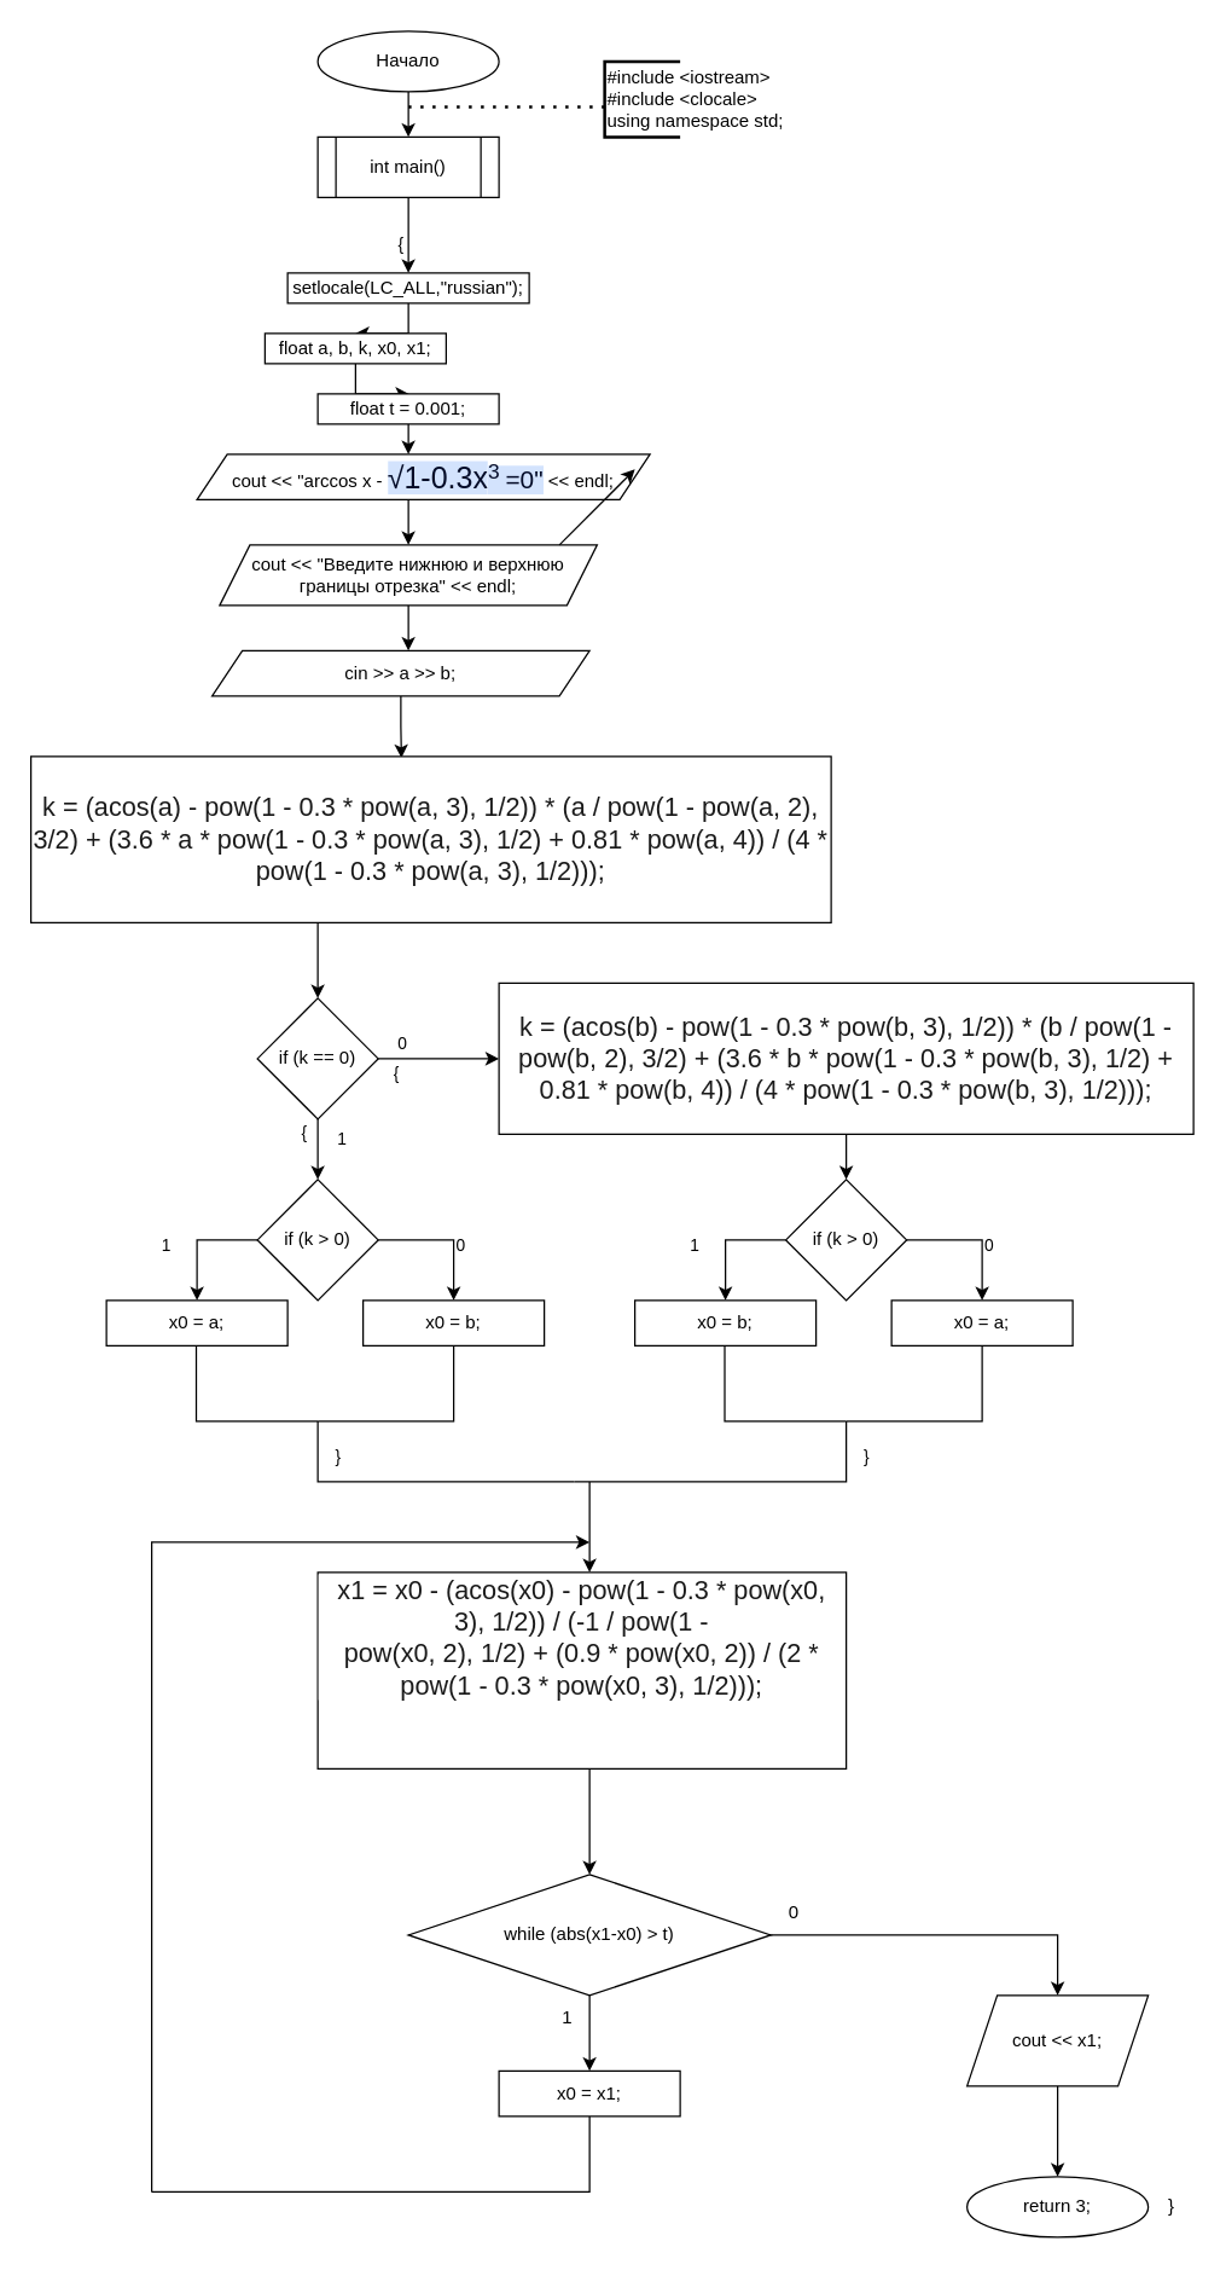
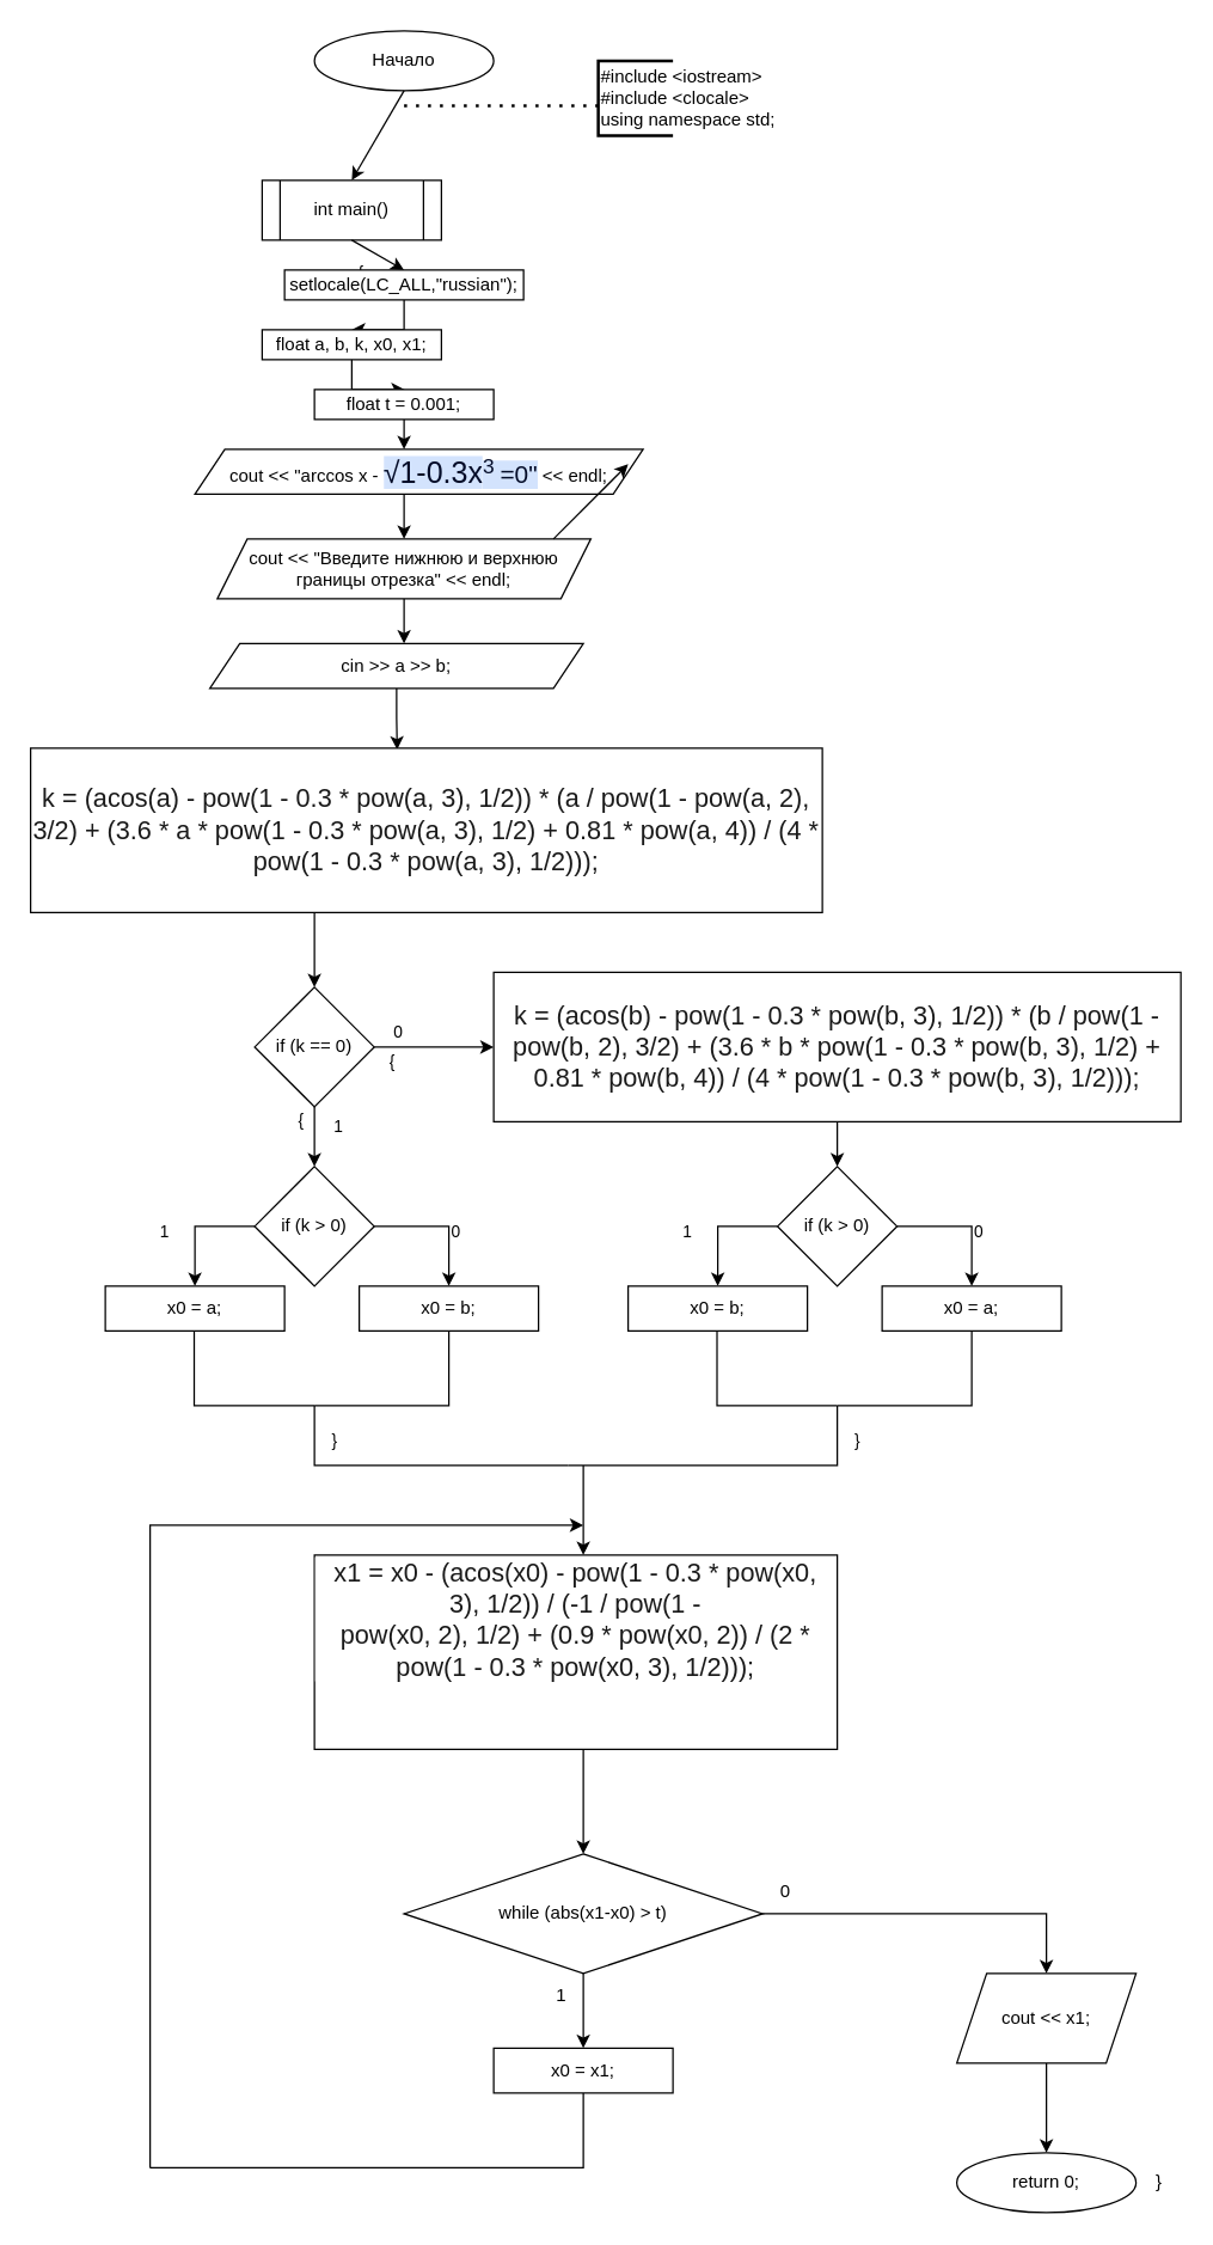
- <mxCell id="3" value="int main()" style="shape=process;whiteSpace=wrap;html=1;backgroundOutline=1;" vertex="1" parent="1"><mxGeometry x="210" y="90" width="120" height="40" as="geometry" /></mxCell>
+ <mxCell id="3" value="int main()" style="shape=process;whiteSpace=wrap;html=1;backgroundOutline=1;" vertex="1" parent="1"><mxGeometry x="175" y="120" width="120" height="40" as="geometry" /></mxCell>
- <mxCell id="65" value="return 3;" style="ellipse;whiteSpace=wrap;html=1;" vertex="1" parent="1"><mxGeometry x="640" y="1440" width="120" height="40" as="geometry" /></mxCell>
+ <mxCell id="65" value="return 0;" style="ellipse;whiteSpace=wrap;html=1;" vertex="1" parent="1"><mxGeometry x="640" y="1440" width="120" height="40" as="geometry" /></mxCell>
